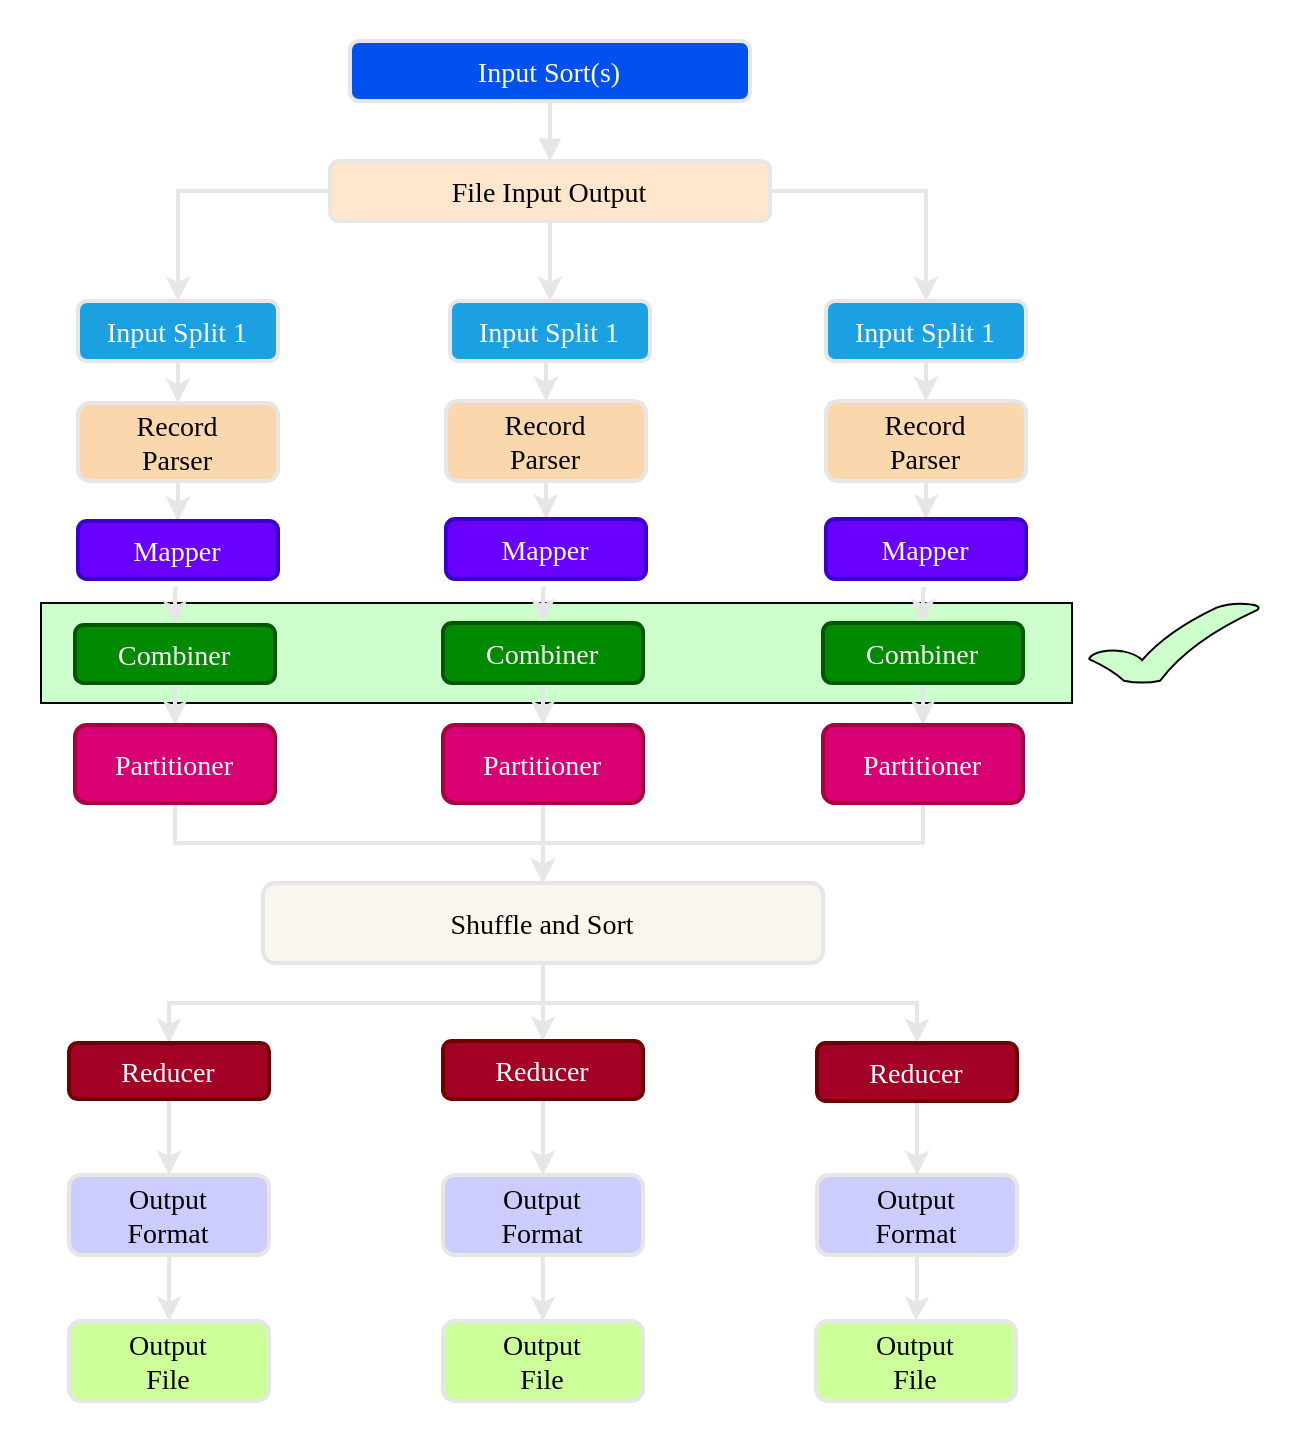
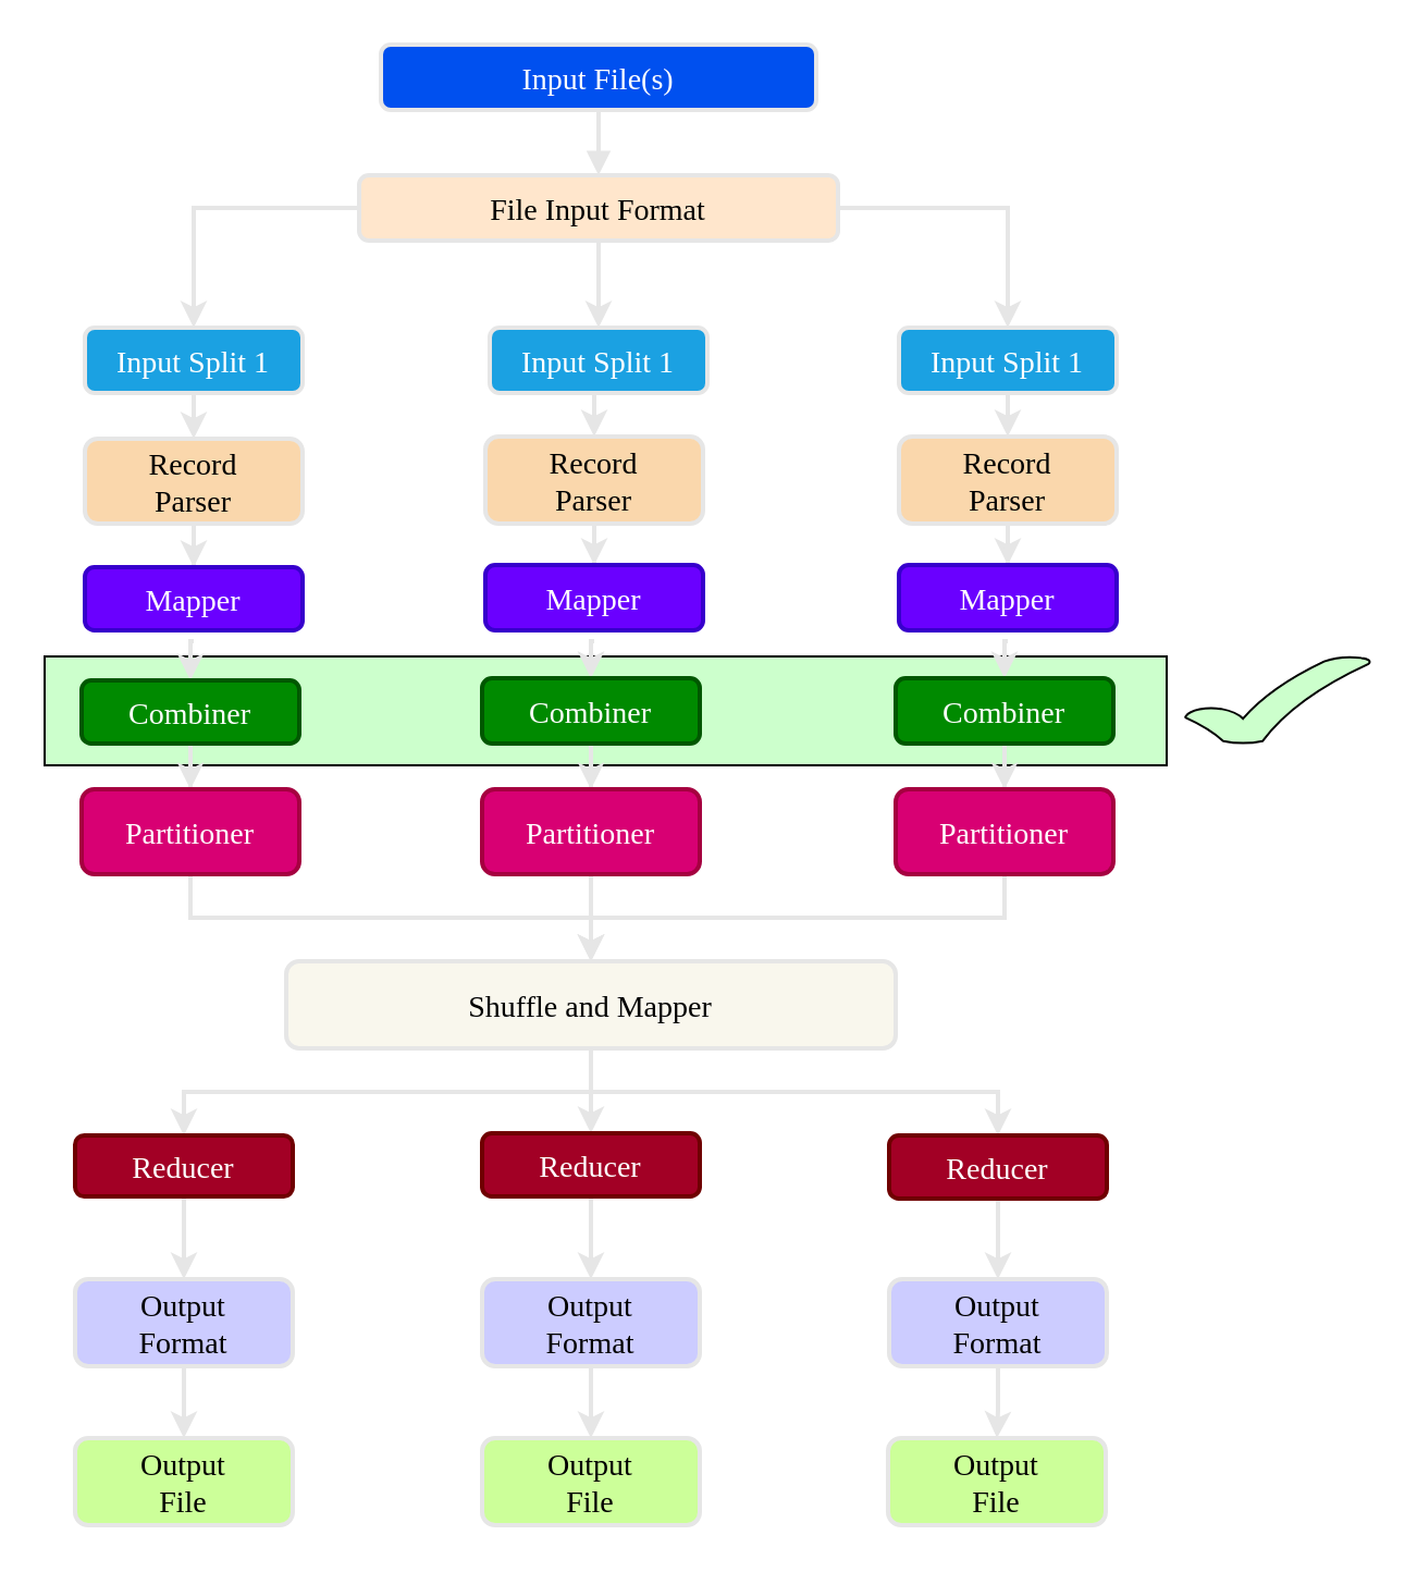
- <mxCell id="3" value="Input Sort(s)" style="rounded=1;fillColor=#0050ef;shadow=0;fontStyle=0;fontColor=#ffffff;fontSize=14;strokeWidth=2;strokeColor=#E6E6E6;fontFamily=Verdana;" parent="1" vertex="1"><mxGeometry x="174.5" y="20" width="200" height="30" as="geometry" /></mxCell>
+ <mxCell id="3" value="Input File(s)" style="rounded=1;fillColor=#0050ef;shadow=0;fontStyle=0;fontColor=#ffffff;fontSize=14;strokeWidth=2;strokeColor=#E6E6E6;fontFamily=Verdana;" parent="1" vertex="1"><mxGeometry x="174.5" y="20" width="200" height="30" as="geometry" /></mxCell>
- <mxCell id="7" value="File Input Output" style="rounded=1;fillColor=#ffe6cc;shadow=0;fontStyle=0;fontSize=14;strokeWidth=2;strokeColor=#E6E6E6;fontFamily=Verdana;" parent="1" vertex="1"><mxGeometry x="164.5" y="80" width="220" height="30" as="geometry" /></mxCell>
+ <mxCell id="7" value="File Input Format" style="rounded=1;fillColor=#ffe6cc;shadow=0;fontStyle=0;fontSize=14;strokeWidth=2;strokeColor=#E6E6E6;fontFamily=Verdana;" parent="1" vertex="1"><mxGeometry x="164.5" y="80" width="220" height="30" as="geometry" /></mxCell>
- <mxCell id="42" value="Shuffle and Sort" style="rounded=1;fillColor=#f9f7ed;shadow=0;fontStyle=0;fontSize=14;strokeWidth=2;strokeColor=#E6E6E6;fontFamily=Verdana;" parent="1" vertex="1"><mxGeometry x="131" y="441" width="280" height="40" as="geometry" /></mxCell>
+ <mxCell id="42" value="Shuffle and Mapper" style="rounded=1;fillColor=#f9f7ed;shadow=0;fontStyle=0;fontSize=14;strokeWidth=2;strokeColor=#E6E6E6;fontFamily=Verdana;" parent="1" vertex="1"><mxGeometry x="131" y="441" width="280" height="40" as="geometry" /></mxCell>
